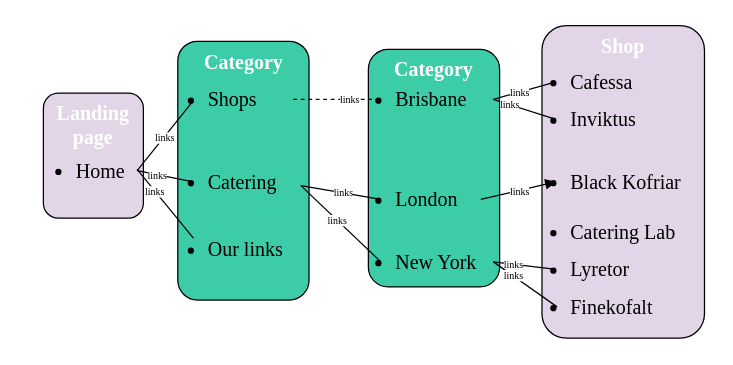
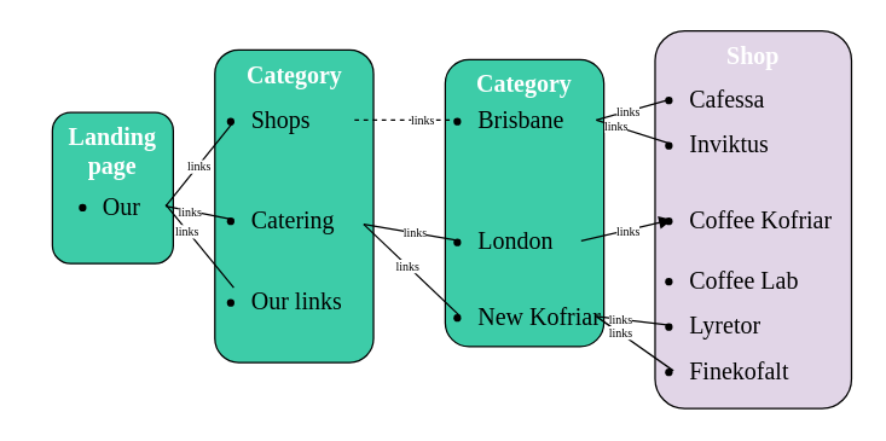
- <mxCell id="6" value="Landing page" style="rounded=1;whiteSpace=wrap;html=1;fontFamily=Work Sans;fontSize=16;fontColor=#FFFFFF;fillColor=#e1d5e7;verticalAlign=top;fontStyle=1;" vertex="1" parent="1"><mxGeometry x="34" y="74" width="80" height="100" as="geometry" /></mxCell>
+ <mxCell id="6" value="Landing page" style="rounded=1;whiteSpace=wrap;html=1;fontFamily=Work Sans;fontSize=16;fontColor=#FFFFFF;fillColor=#3DCCA8;verticalAlign=top;fontStyle=1" vertex="1" parent="1"><mxGeometry x="34" y="74" width="80" height="100" as="geometry" /></mxCell>
- <mxCell id="9" value="&lt;ul&gt;&lt;li&gt;Home&lt;/li&gt;&lt;/ul&gt;" style="text;html=1;strokeColor=none;fillColor=none;align=center;verticalAlign=middle;whiteSpace=wrap;rounded=0;fontSize=16;fontColor=#000000;fontFamily=Work Sans;" vertex="1" parent="1"><mxGeometry x="20" y="116" width="80" height="40" as="geometry" /></mxCell>
+ <mxCell id="9" value="&lt;ul&gt;&lt;li&gt;Our&lt;/li&gt;&lt;/ul&gt;" style="text;html=1;strokeColor=none;fillColor=none;align=center;verticalAlign=middle;whiteSpace=wrap;rounded=0;fontSize=16;fontColor=#000000;fontFamily=Work Sans;" vertex="1" parent="1"><mxGeometry x="20" y="116" width="80" height="40" as="geometry" /></mxCell>
- <mxCell id="16" value="&lt;ul&gt;&lt;li&gt;Black Kofriar&lt;/li&gt;&lt;/ul&gt;" style="text;html=1;strokeColor=none;fillColor=none;align=left;verticalAlign=middle;whiteSpace=wrap;rounded=0;fontSize=16;fontColor=#000000;fontFamily=Work Sans;" vertex="1" parent="1"><mxGeometry x="414" y="125" width="150" height="40" as="geometry" /></mxCell>
+ <mxCell id="16" value="&lt;ul&gt;&lt;li&gt;Coffee Kofriar&lt;/li&gt;&lt;/ul&gt;" style="text;html=1;strokeColor=none;fillColor=none;align=left;verticalAlign=middle;whiteSpace=wrap;rounded=0;fontSize=16;fontColor=#000000;fontFamily=Work Sans;" vertex="1" parent="1"><mxGeometry x="414" y="125" width="150" height="40" as="geometry" /></mxCell>
- <mxCell id="18" value="&lt;ul&gt;&lt;li&gt;Catering Lab&lt;/li&gt;&lt;/ul&gt;" style="text;html=1;strokeColor=none;fillColor=none;align=left;verticalAlign=middle;whiteSpace=wrap;rounded=0;fontSize=16;fontColor=#000000;fontFamily=Work Sans;" vertex="1" parent="1"><mxGeometry x="414" y="165" width="150" height="40" as="geometry" /></mxCell>
+ <mxCell id="18" value="&lt;ul&gt;&lt;li&gt;Coffee Lab&lt;/li&gt;&lt;/ul&gt;" style="text;html=1;strokeColor=none;fillColor=none;align=left;verticalAlign=middle;whiteSpace=wrap;rounded=0;fontSize=16;fontColor=#000000;fontFamily=Work Sans;" vertex="1" parent="1"><mxGeometry x="414" y="165" width="150" height="40" as="geometry" /></mxCell>
- <mxCell id="13" value="&lt;ul&gt;&lt;li&gt;New York&lt;/li&gt;&lt;/ul&gt;" style="text;html=1;strokeColor=none;fillColor=none;align=left;verticalAlign=middle;whiteSpace=wrap;rounded=0;fontSize=16;fontColor=#000000;fontFamily=Work Sans;" vertex="1" parent="1"><mxGeometry x="274" y="189" width="150" height="40" as="geometry" /></mxCell>
+ <mxCell id="13" value="&lt;ul&gt;&lt;li&gt;New Kofriar&lt;/li&gt;&lt;/ul&gt;" style="text;html=1;strokeColor=none;fillColor=none;align=left;verticalAlign=middle;whiteSpace=wrap;rounded=0;fontSize=16;fontColor=#000000;fontFamily=Work Sans;" vertex="1" parent="1"><mxGeometry x="274" y="189" width="150" height="40" as="geometry" /></mxCell>
